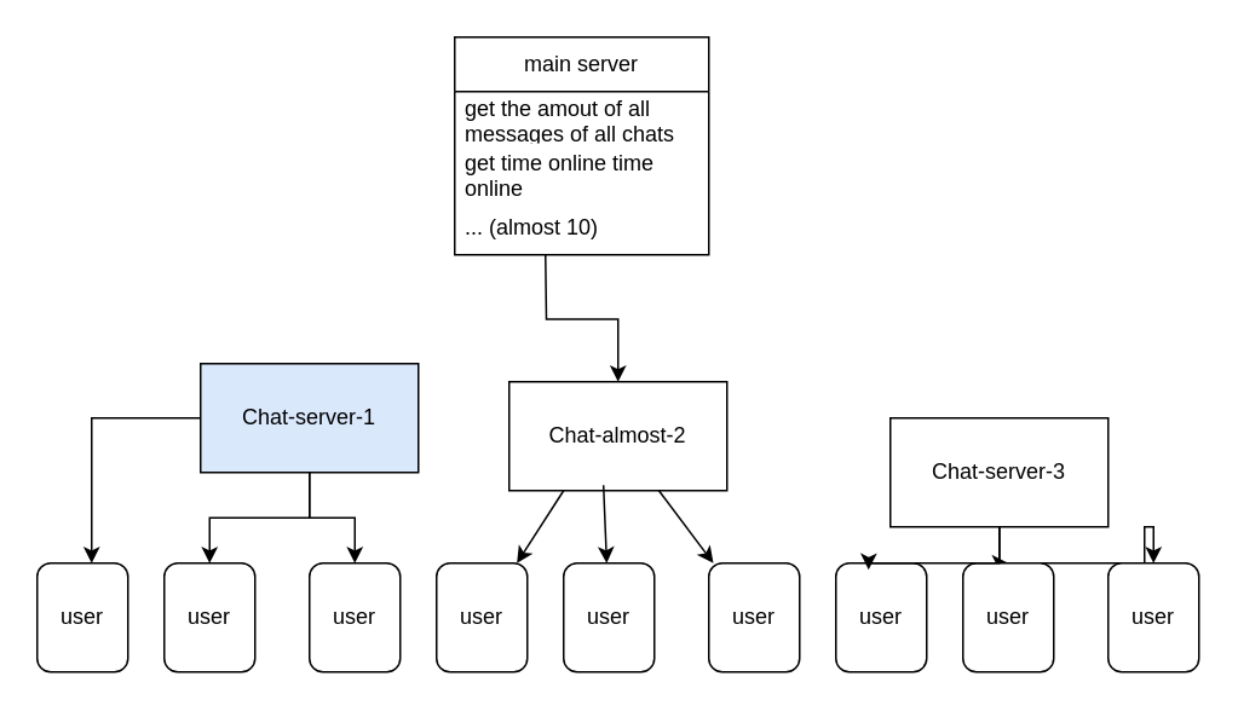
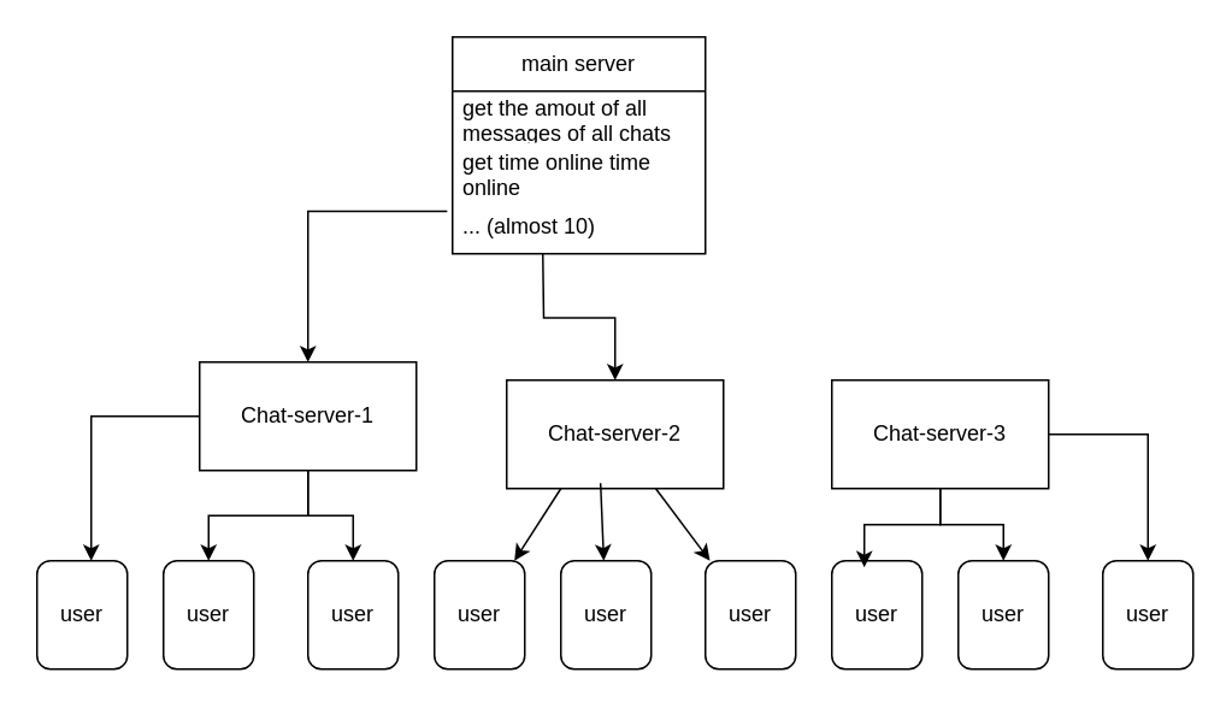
+ <mxCell id="2" style="edgeStyle=orthogonalEdgeStyle;rounded=0;orthogonalLoop=1;jettySize=auto;html=1;exitX=-0.021;exitY=0.217;exitDx=0;exitDy=0;exitPerimeter=0;" edge="1" parent="1" source="28" target="6"><mxGeometry relative="1" as="geometry"><mxPoint x="240" y="110" as="sourcePoint" /></mxGeometry></mxCell>
- <mxCell id="6" value="Chat-server-1" style="rounded=0;whiteSpace=wrap;html=1;fillColor=#dae8fc;" vertex="1" parent="1"><mxGeometry x="110" y="200" width="120" height="60" as="geometry" /></mxCell>
+ <mxCell id="6" value="Chat-server-1" style="rounded=0;whiteSpace=wrap;html=1;" vertex="1" parent="1"><mxGeometry x="110" y="200" width="120" height="60" as="geometry" /></mxCell>
- <mxCell id="7" value="Chat-almost-2" style="rounded=0;whiteSpace=wrap;html=1;" vertex="1" parent="1"><mxGeometry x="280" y="210" width="120" height="60" as="geometry" /></mxCell>
+ <mxCell id="7" value="Chat-server-2" style="rounded=0;whiteSpace=wrap;html=1;" vertex="1" parent="1"><mxGeometry x="280" y="210" width="120" height="60" as="geometry" /></mxCell>
- <mxCell id="10" value="Chat-server-3" style="rounded=0;whiteSpace=wrap;html=1;" vertex="1" parent="1"><mxGeometry x="490" y="230" width="120" height="60" as="geometry" /></mxCell>
+ <mxCell id="10" value="Chat-server-3" style="rounded=0;whiteSpace=wrap;html=1;" vertex="1" parent="1"><mxGeometry x="460" y="210" width="120" height="60" as="geometry" /></mxCell>
